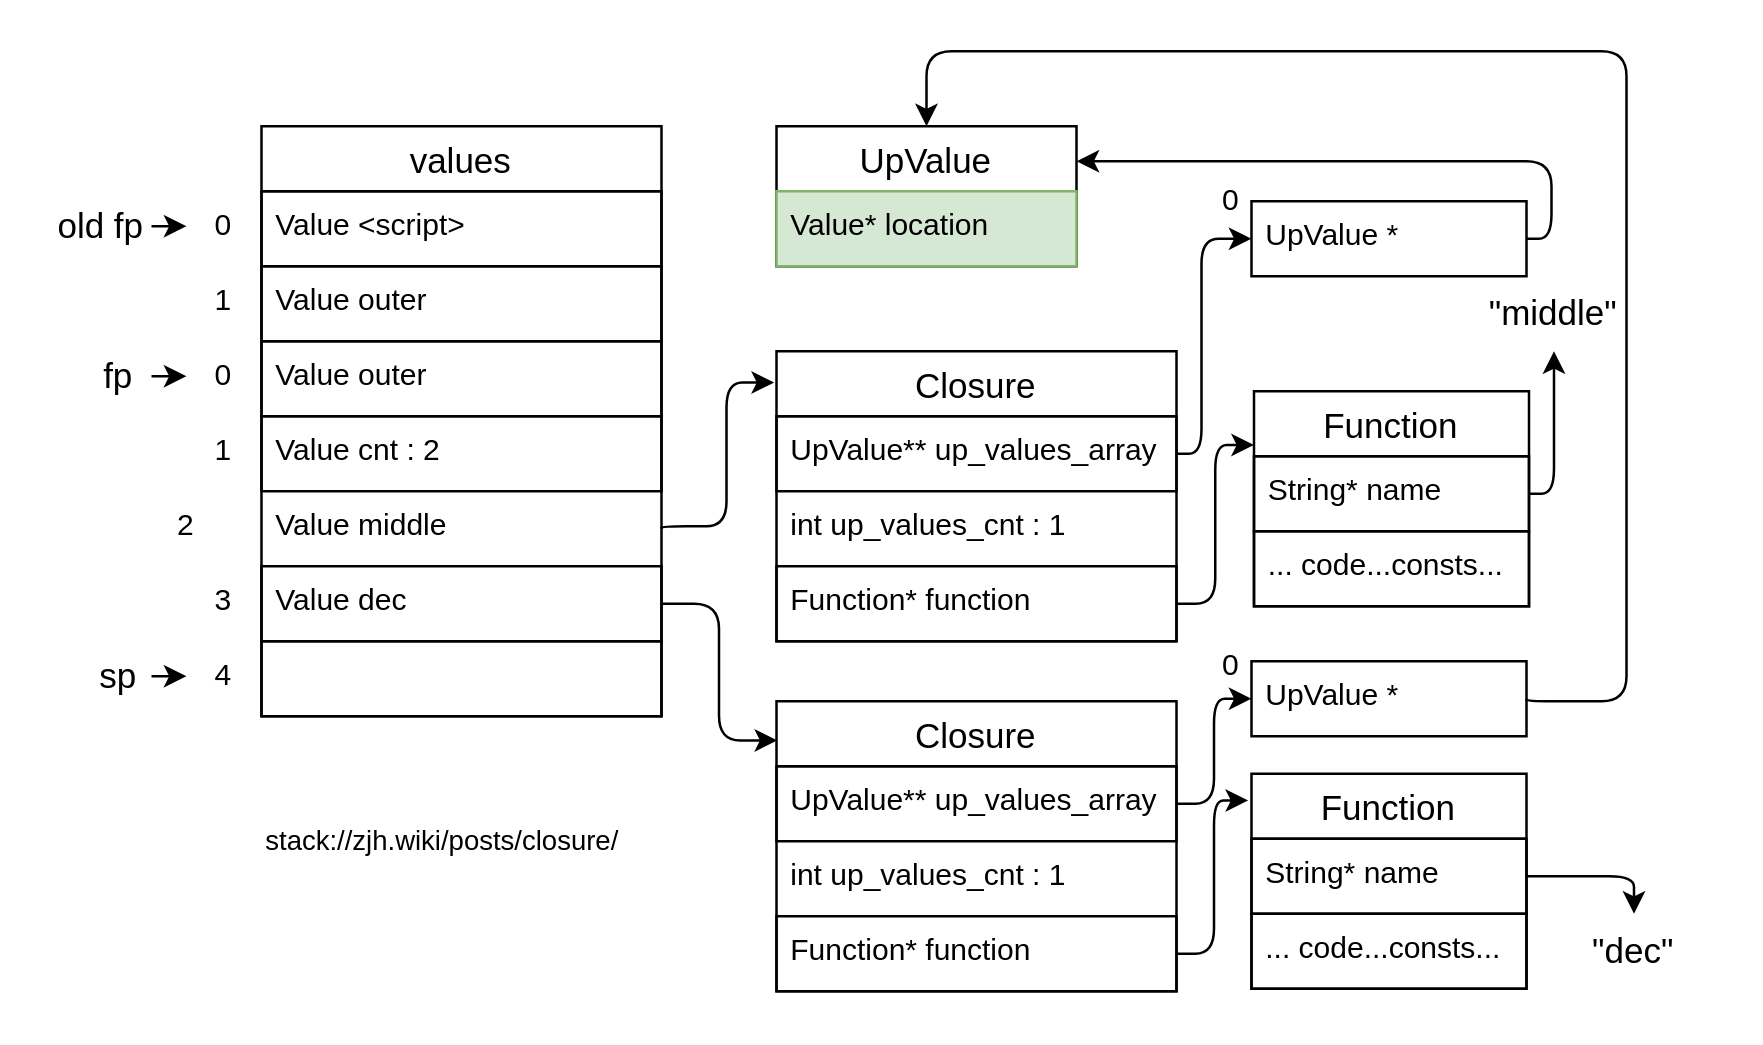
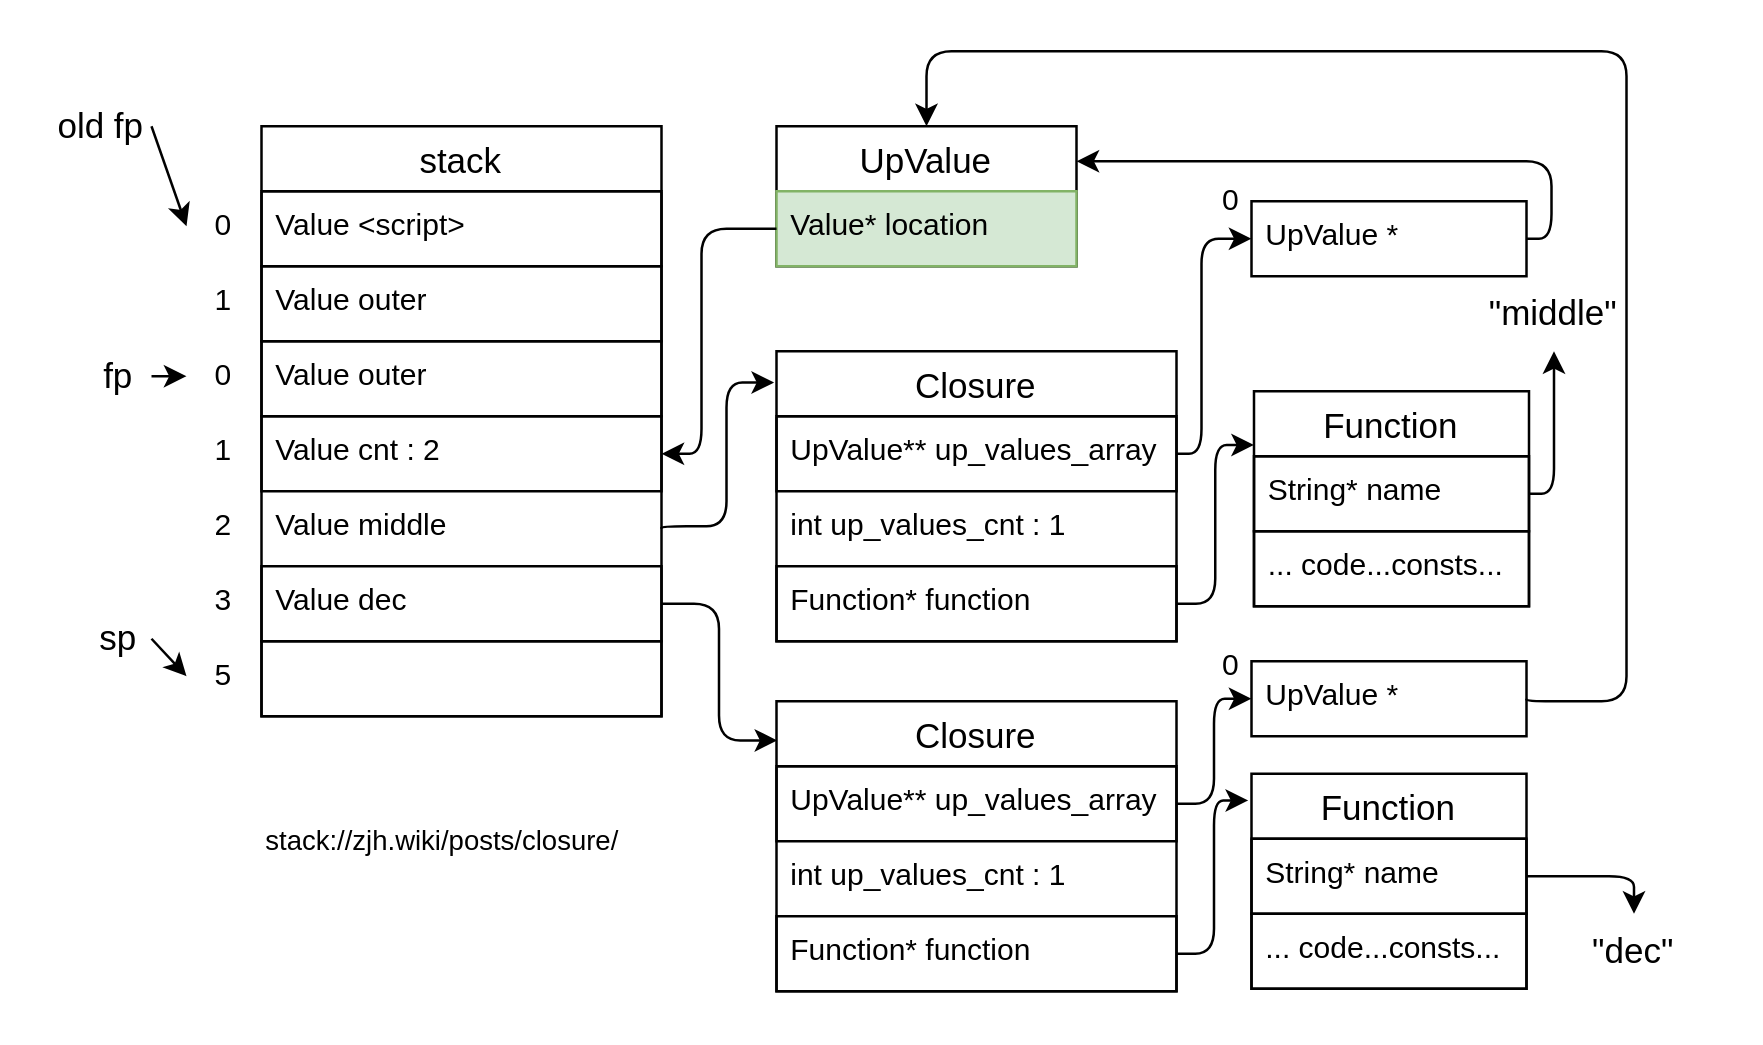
- <mxCell id="2" value="values" style="swimlane;fontStyle=0;childLayout=stackLayout;horizontal=1;startSize=26;horizontalStack=0;resizeParent=1;resizeParentMax=0;resizeLast=0;collapsible=0;marginBottom=0;align=center;fontSize=14;expand=1;treeFolding=0;noLabel=0;allowArrows=1;dropTarget=1;" parent="1" vertex="1"><mxGeometry x="104" y="50" width="160" height="236" as="geometry"><mxRectangle x="200" y="220" width="60" height="30" as="alternateBounds" /></mxGeometry></mxCell>
+ <mxCell id="2" value="stack" style="swimlane;fontStyle=0;childLayout=stackLayout;horizontal=1;startSize=26;horizontalStack=0;resizeParent=1;resizeParentMax=0;resizeLast=0;collapsible=0;marginBottom=0;align=center;fontSize=14;expand=1;treeFolding=0;noLabel=0;allowArrows=1;dropTarget=1;" parent="1" vertex="1"><mxGeometry x="104" y="50" width="160" height="236" as="geometry"><mxRectangle x="200" y="220" width="60" height="30" as="alternateBounds" /></mxGeometry></mxCell>
- <mxCell id="39" value="&lt;font style=&quot;font-size: 14px;&quot;&gt;old fp&lt;/font&gt;" style="text;html=1;strokeColor=none;fillColor=none;align=center;verticalAlign=middle;whiteSpace=wrap;rounded=0;" parent="1" vertex="1"><mxGeometry x="20" y="75" width="40" height="30" as="geometry" /></mxCell>
+ <mxCell id="39" value="&lt;font style=&quot;font-size: 14px;&quot;&gt;old fp&lt;/font&gt;" style="text;html=1;strokeColor=none;fillColor=none;align=center;verticalAlign=middle;whiteSpace=wrap;rounded=0;" parent="1" vertex="1"><mxGeometry x="20" y="35" width="40" height="30" as="geometry" /></mxCell>
+ <mxCell id="24" style="edgeStyle=orthogonalEdgeStyle;html=1;exitX=0;exitY=0.5;exitDx=0;exitDy=0;entryX=1;entryY=0.5;entryDx=0;entryDy=0;fontSize=14;elbow=vertical;" parent="1" source="20" target="6" edge="1"><mxGeometry relative="1" as="geometry"><Array as="points"><mxPoint x="280" y="91" /><mxPoint x="280" y="181" /></Array></mxGeometry></mxCell>
- <mxCell id="34" value="2" style="text;html=1;strokeColor=none;fillColor=none;align=center;verticalAlign=middle;whiteSpace=wrap;rounded=0;" parent="1" vertex="1"><mxGeometry x="59" y="200" width="30" height="20" as="geometry" /></mxCell>
+ <mxCell id="34" value="2" style="text;html=1;strokeColor=none;fillColor=none;align=center;verticalAlign=middle;whiteSpace=wrap;rounded=0;" parent="1" vertex="1"><mxGeometry x="74" y="200" width="30" height="20" as="geometry" /></mxCell>
- <mxCell id="37" value="&lt;font style=&quot;font-size: 14px;&quot;&gt;sp&lt;/font&gt;" style="text;html=1;strokeColor=none;fillColor=none;align=center;verticalAlign=middle;whiteSpace=wrap;rounded=0;" parent="1" vertex="1"><mxGeometry x="34" y="256" width="26" height="28" as="geometry" /></mxCell>
+ <mxCell id="37" value="&lt;font style=&quot;font-size: 14px;&quot;&gt;sp&lt;/font&gt;" style="text;html=1;strokeColor=none;fillColor=none;align=center;verticalAlign=middle;whiteSpace=wrap;rounded=0;" parent="1" vertex="1"><mxGeometry x="34" y="241" width="26" height="28" as="geometry" /></mxCell>
- <mxCell id="40" value="4" style="text;html=1;strokeColor=none;fillColor=none;align=center;verticalAlign=middle;whiteSpace=wrap;rounded=0;" parent="1" vertex="1"><mxGeometry x="74" y="260" width="30" height="20" as="geometry" /></mxCell>
+ <mxCell id="40" value="5" style="text;html=1;strokeColor=none;fillColor=none;align=center;verticalAlign=middle;whiteSpace=wrap;rounded=0;" parent="1" vertex="1"><mxGeometry x="74" y="260" width="30" height="20" as="geometry" /></mxCell>
